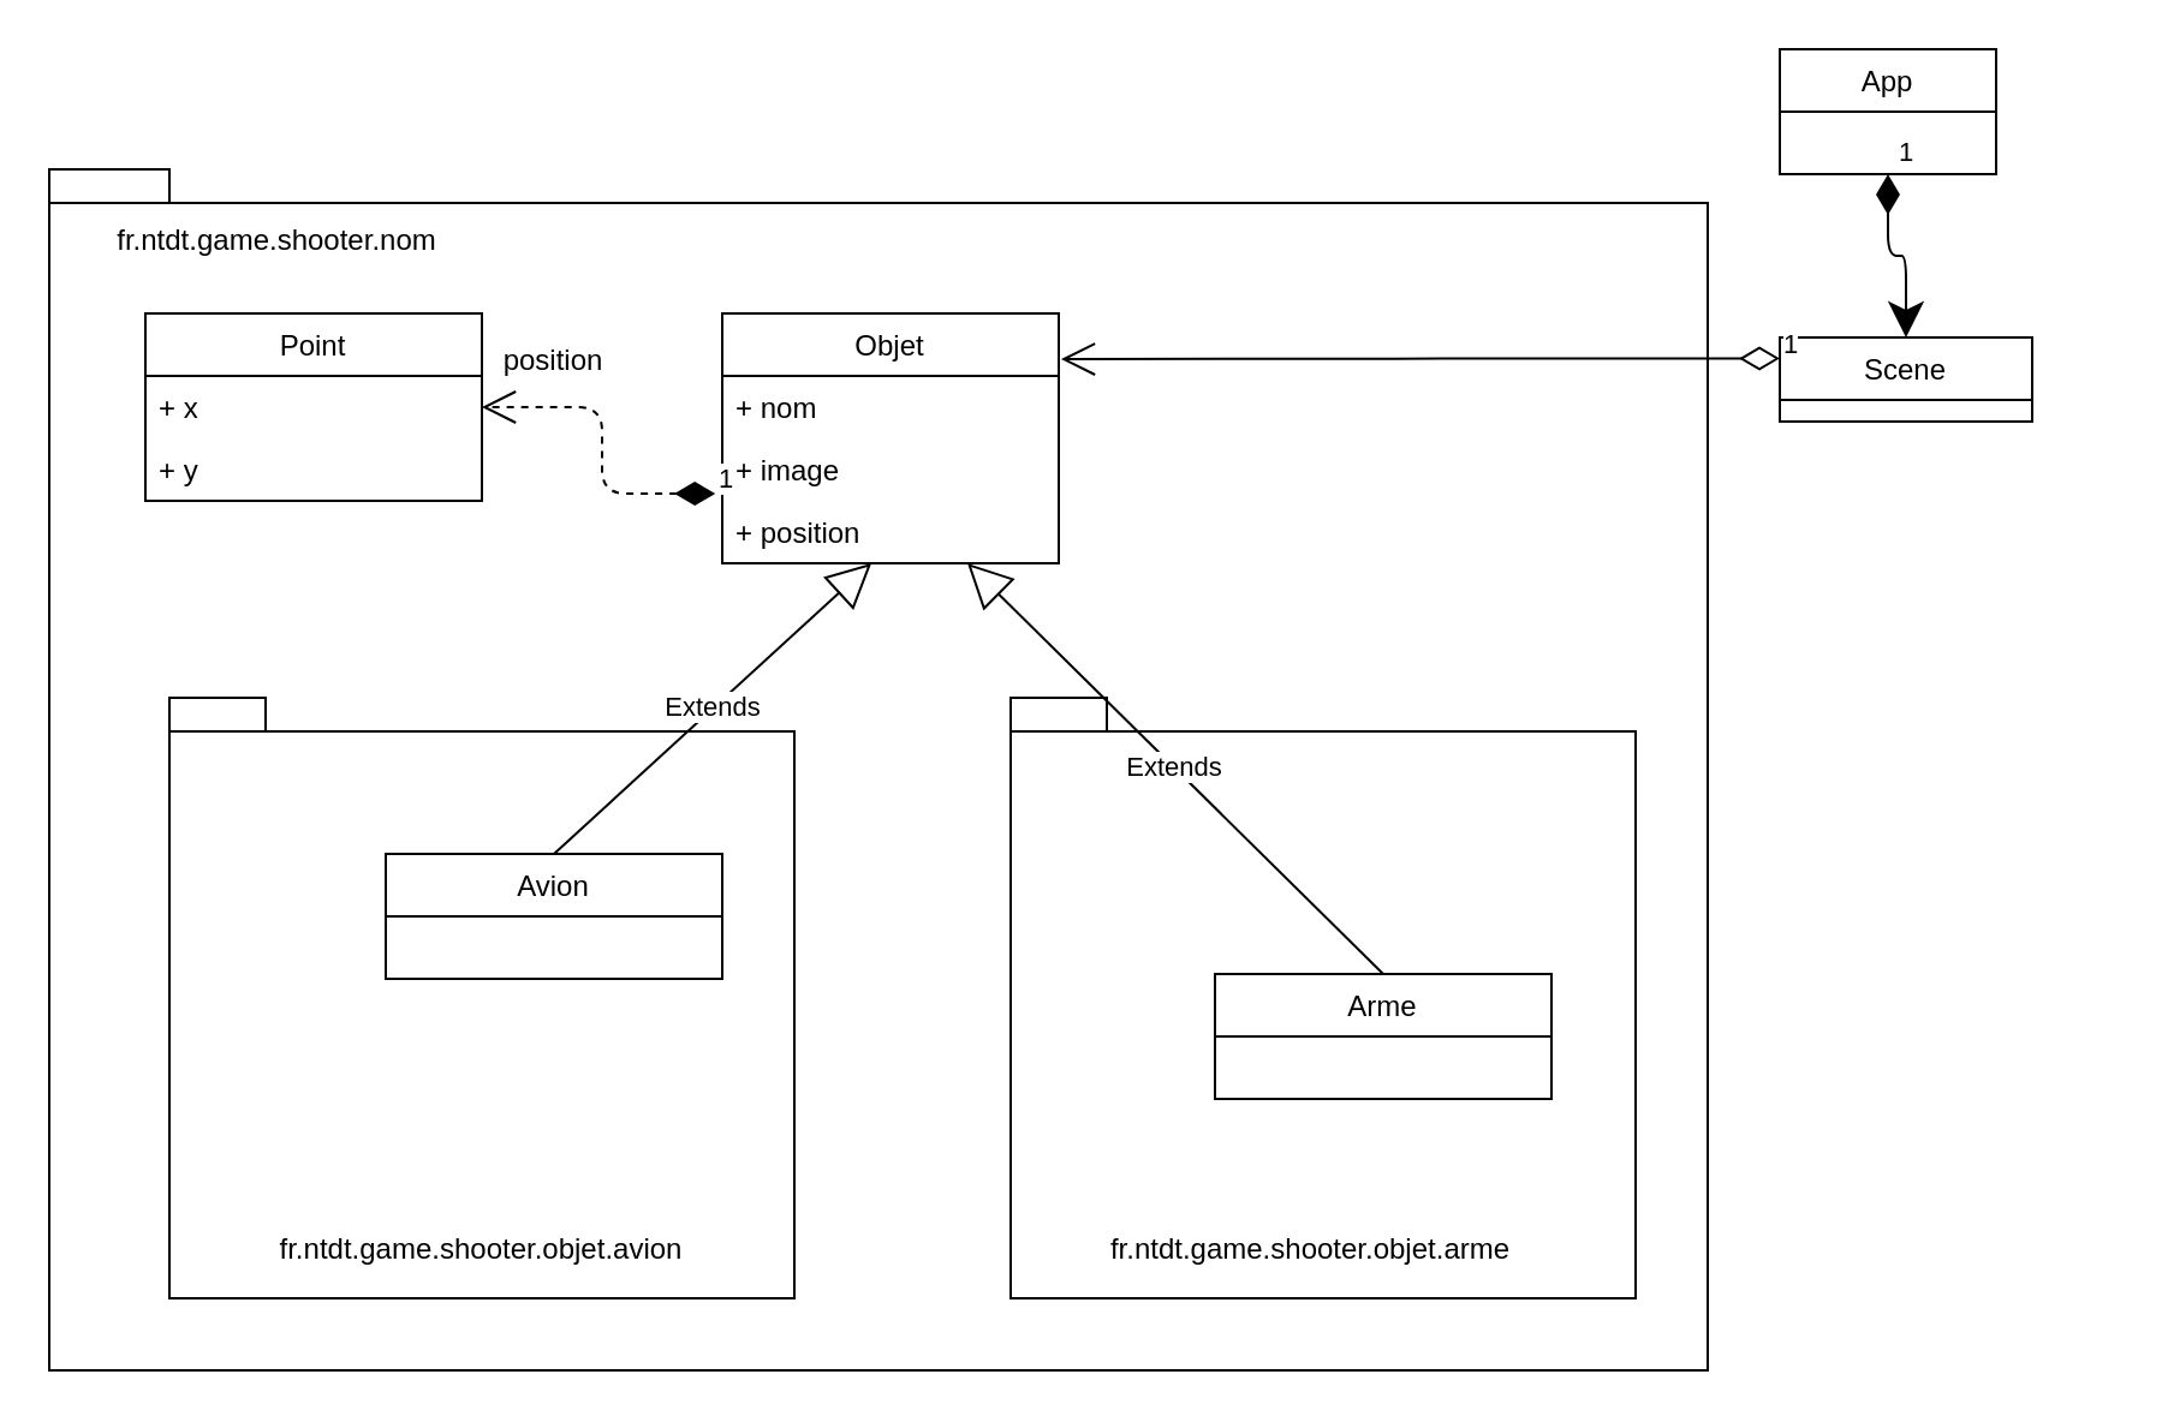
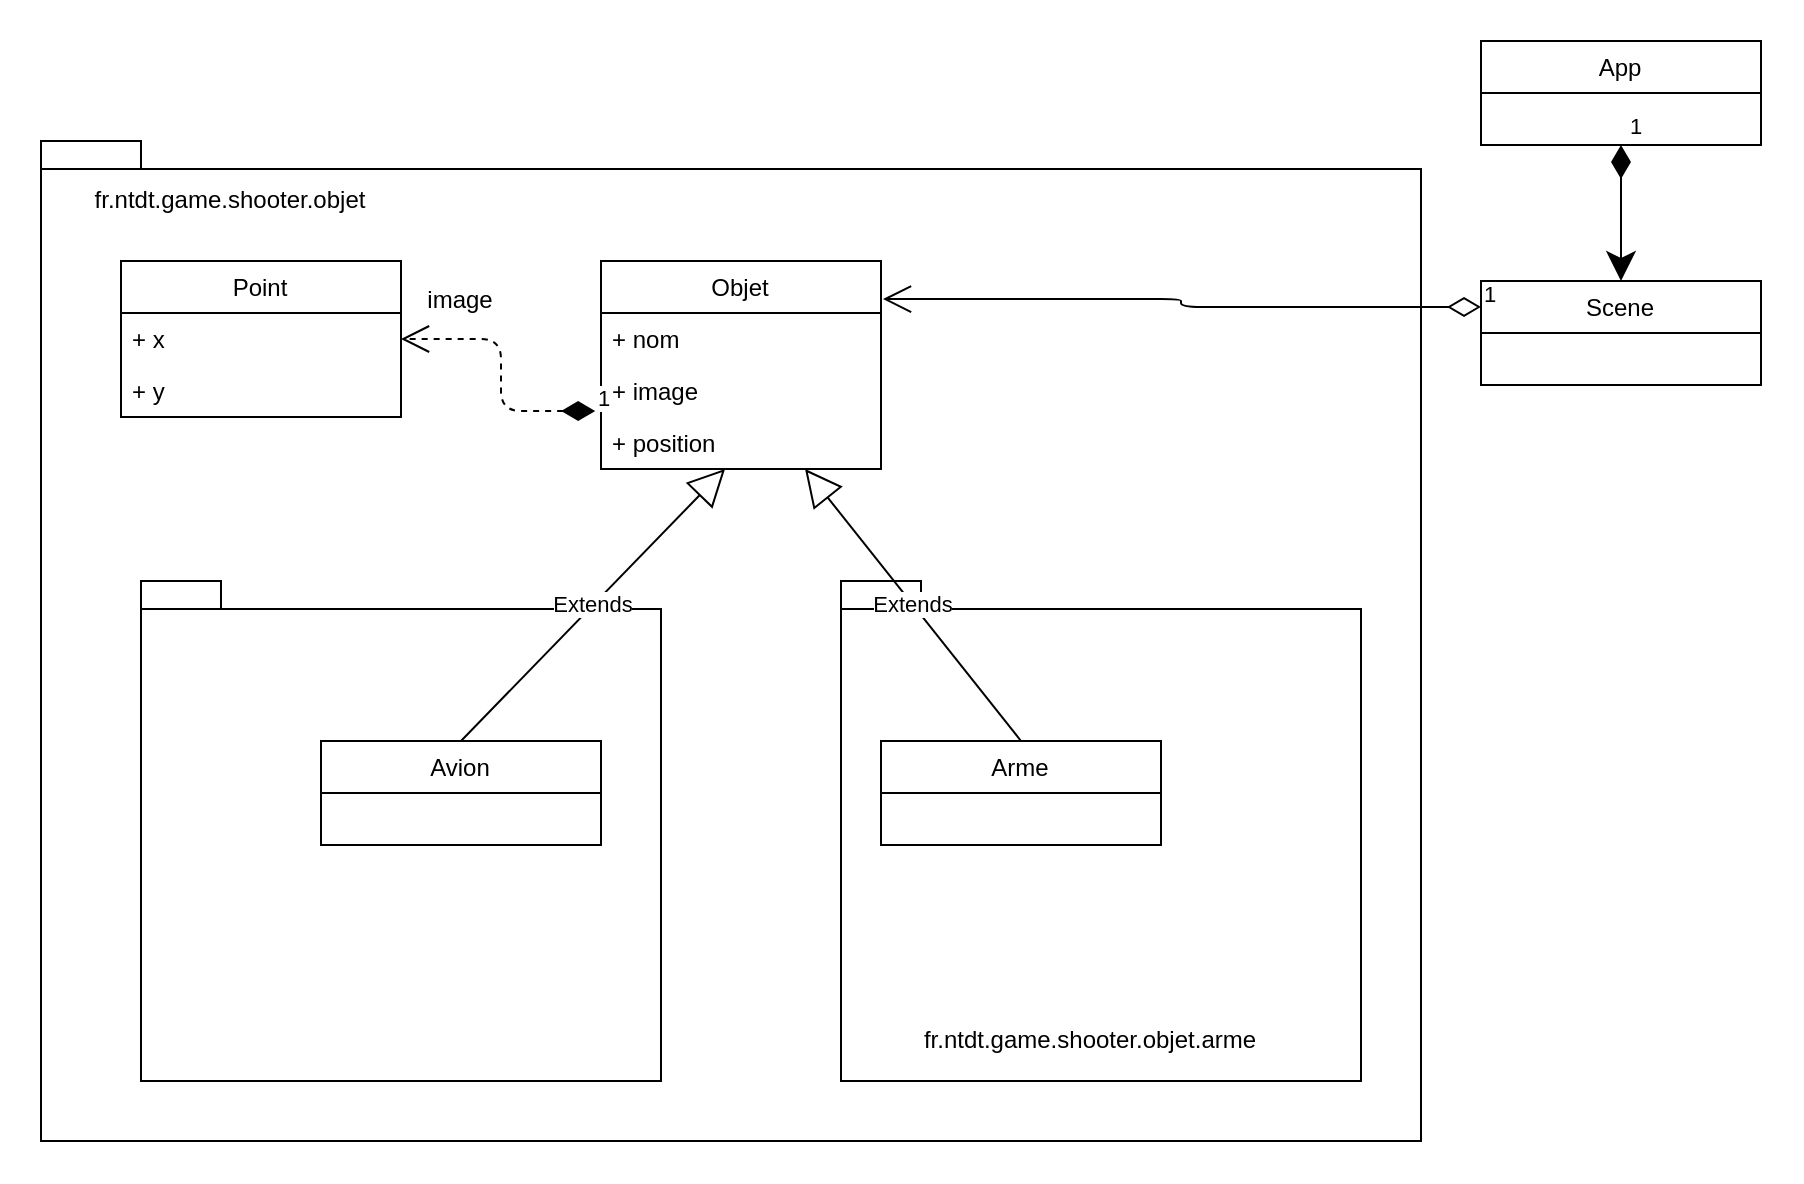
- <mxCell id="15" value="App" style="swimlane;fontStyle=0;childLayout=stackLayout;horizontal=1;startSize=26;fillColor=none;horizontalStack=0;resizeParent=1;resizeParentMax=0;resizeLast=0;collapsible=1;marginBottom=0;" vertex="1" parent="1"><mxGeometry x="740" y="20" width="90" height="52" as="geometry" /></mxCell>
+ <mxCell id="15" value="App" style="swimlane;fontStyle=0;childLayout=stackLayout;horizontal=1;startSize=26;fillColor=none;horizontalStack=0;resizeParent=1;resizeParentMax=0;resizeLast=0;collapsible=1;marginBottom=0;" vertex="1" parent="1"><mxGeometry x="740" y="20" width="140" height="52" as="geometry" /></mxCell>
- <mxCell id="17" value="fr.ntdt.game.shooter.nom" style="text;html=1;strokeColor=none;fillColor=none;align=center;verticalAlign=middle;whiteSpace=wrap;rounded=0;" vertex="1" parent="1"><mxGeometry x="30" y="90" width="170" height="20" as="geometry" /></mxCell>
+ <mxCell id="17" value="fr.ntdt.game.shooter.objet" style="text;html=1;strokeColor=none;fillColor=none;align=center;verticalAlign=middle;whiteSpace=wrap;rounded=0;" vertex="1" parent="1"><mxGeometry x="30" y="90" width="170" height="20" as="geometry" /></mxCell>
- <mxCell id="24" value="position" style="text;html=1;strokeColor=none;fillColor=none;align=center;verticalAlign=middle;whiteSpace=wrap;rounded=0;" vertex="1" parent="1"><mxGeometry x="210" y="140" width="40" height="20" as="geometry" /></mxCell>
+ <mxCell id="24" value="image" style="text;html=1;strokeColor=none;fillColor=none;align=center;verticalAlign=middle;whiteSpace=wrap;rounded=0;" vertex="1" parent="1"><mxGeometry x="210" y="140" width="40" height="20" as="geometry" /></mxCell>
- <mxCell id="9" value="Scene" style="swimlane;fontStyle=0;childLayout=stackLayout;horizontal=1;startSize=26;fillColor=none;horizontalStack=0;resizeParent=1;resizeParentMax=0;resizeLast=0;collapsible=1;marginBottom=0;" vertex="1" parent="1"><mxGeometry x="740" y="140" width="105" height="35" as="geometry" /></mxCell>
+ <mxCell id="9" value="Scene" style="swimlane;fontStyle=0;childLayout=stackLayout;horizontal=1;startSize=26;fillColor=none;horizontalStack=0;resizeParent=1;resizeParentMax=0;resizeLast=0;collapsible=1;marginBottom=0;" vertex="1" parent="1"><mxGeometry x="740" y="140" width="140" height="52" as="geometry" /></mxCell>
- <mxCell id="10" value="Avion" style="swimlane;fontStyle=0;childLayout=stackLayout;horizontal=1;startSize=26;fillColor=none;horizontalStack=0;resizeParent=1;resizeParentMax=0;resizeLast=0;collapsible=1;marginBottom=0;" vertex="1" parent="1"><mxGeometry x="160" y="355" width="140" height="52" as="geometry" /></mxCell>
+ <mxCell id="10" value="Avion" style="swimlane;fontStyle=0;childLayout=stackLayout;horizontal=1;startSize=26;fillColor=none;horizontalStack=0;resizeParent=1;resizeParentMax=0;resizeLast=0;collapsible=1;marginBottom=0;" vertex="1" parent="1"><mxGeometry x="160" y="370" width="140" height="52" as="geometry" /></mxCell>
- <mxCell id="12" value="Arme" style="swimlane;fontStyle=0;childLayout=stackLayout;horizontal=1;startSize=26;fillColor=none;horizontalStack=0;resizeParent=1;resizeParentMax=0;resizeLast=0;collapsible=1;marginBottom=0;" vertex="1" parent="1"><mxGeometry x="505" y="405" width="140" height="52" as="geometry" /></mxCell>
+ <mxCell id="12" value="Arme" style="swimlane;fontStyle=0;childLayout=stackLayout;horizontal=1;startSize=26;fillColor=none;horizontalStack=0;resizeParent=1;resizeParentMax=0;resizeLast=0;collapsible=1;marginBottom=0;" vertex="1" parent="1"><mxGeometry x="440" y="370" width="140" height="52" as="geometry" /></mxCell>
- <mxCell id="18" value="fr.ntdt.game.shooter.objet.avion" style="text;html=1;strokeColor=none;fillColor=none;align=center;verticalAlign=middle;whiteSpace=wrap;rounded=0;" vertex="1" parent="1"><mxGeometry x="95" y="510" width="210" height="20" as="geometry" /></mxCell>
